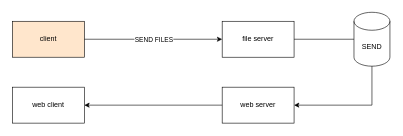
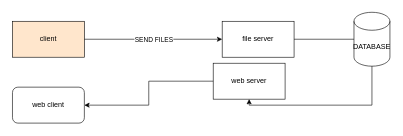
- <mxCell id="8" value="SEND" style="shape=cylinder3;whiteSpace=wrap;html=1;boundedLbl=1;backgroundOutline=1;size=15;" vertex="1" parent="1"><mxGeometry x="590" y="20" width="60" height="90" as="geometry" /></mxCell>
+ <mxCell id="8" value="DATABASE" style="shape=cylinder3;whiteSpace=wrap;html=1;boundedLbl=1;backgroundOutline=1;size=15;" vertex="1" parent="1"><mxGeometry x="590" y="20" width="60" height="90" as="geometry" /></mxCell>
- <mxCell id="11" value="web client" style="rounded=0;whiteSpace=wrap;html=1;" vertex="1" parent="1"><mxGeometry x="20" y="145" width="120" height="60" as="geometry" /></mxCell>
+ <mxCell id="11" value="web client" style="whiteSpace=wrap;html=1;rounded=1;" vertex="1" parent="1"><mxGeometry x="20" y="145" width="120" height="60" as="geometry" /></mxCell>
- <mxCell id="6" value="web server" style="rounded=0;whiteSpace=wrap;html=1;" vertex="1" parent="1"><mxGeometry x="370" y="145" width="120" height="60" as="geometry" /></mxCell>
+ <mxCell id="6" value="web server" style="rounded=0;whiteSpace=wrap;html=1;" vertex="1" parent="1"><mxGeometry x="355" y="105" width="120" height="60" as="geometry" /></mxCell>
